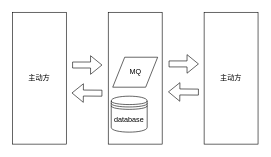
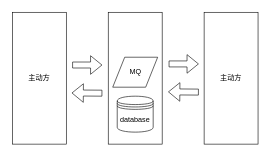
- <mxCell id="5" value="database" style="shape=datastore;whiteSpace=wrap;html=1;" vertex="1" parent="1"><mxGeometry x="185" y="160" width="60" height="60" as="geometry" /></mxCell>
+ <mxCell id="5" value="database" style="shape=datastore;whiteSpace=wrap;html=1;" vertex="1" parent="1"><mxGeometry x="195" y="160" width="60" height="60" as="geometry" /></mxCell>
